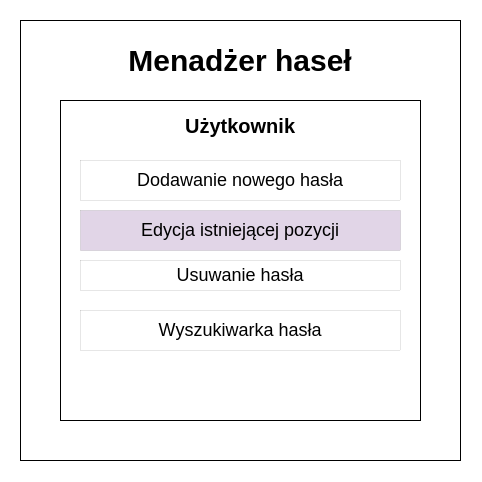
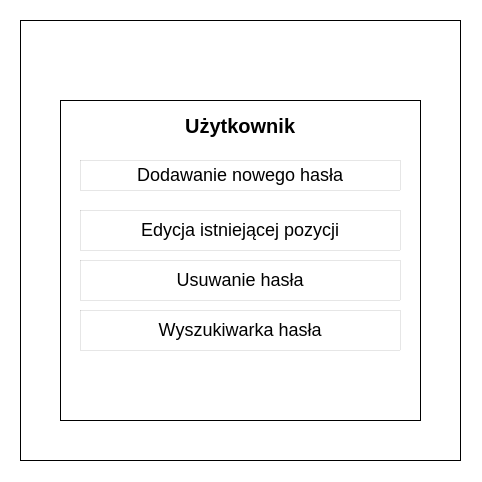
- <mxCell id="3" value="&lt;font style=&quot;font-size: 30px;&quot;&gt;Menadżer haseł&lt;/font&gt;" style="text;html=1;strokeColor=none;fillColor=none;align=center;verticalAlign=middle;whiteSpace=wrap;rounded=0;fontStyle=1" vertex="1" parent="1"><mxGeometry x="75" y="40" width="330" height="40" as="geometry" /></mxCell>
- <mxCell id="6" value="&lt;font style=&quot;font-size: 18px;&quot;&gt;Dodawanie nowego hasła&lt;/font&gt;" style="rounded=0;whiteSpace=wrap;html=1;strokeWidth=0;" vertex="1" parent="1"><mxGeometry x="80" y="160" width="320" height="40" as="geometry" /></mxCell>
+ <mxCell id="6" value="&lt;font style=&quot;font-size: 18px;&quot;&gt;Dodawanie nowego hasła&lt;/font&gt;" style="rounded=0;whiteSpace=wrap;html=1;strokeWidth=0;" vertex="1" parent="1"><mxGeometry x="80" y="160" width="320" height="30" as="geometry" /></mxCell>
- <mxCell id="7" value="&lt;font style=&quot;font-size: 18px;&quot;&gt;Edycja istniejącej pozycji&lt;/font&gt;" style="rounded=0;whiteSpace=wrap;html=1;strokeWidth=0;fillColor=#e1d5e7;" vertex="1" parent="1"><mxGeometry x="80" y="210" width="320" height="40" as="geometry" /></mxCell>
+ <mxCell id="7" value="&lt;font style=&quot;font-size: 18px;&quot;&gt;Edycja istniejącej pozycji&lt;/font&gt;" style="rounded=0;whiteSpace=wrap;html=1;strokeWidth=0;" vertex="1" parent="1"><mxGeometry x="80" y="210" width="320" height="40" as="geometry" /></mxCell>
- <mxCell id="8" value="&lt;font style=&quot;font-size: 18px;&quot;&gt;Usuwanie hasła&lt;/font&gt;" style="rounded=0;whiteSpace=wrap;html=1;strokeWidth=0;" vertex="1" parent="1"><mxGeometry x="80" y="260" width="320" height="30" as="geometry" /></mxCell>
+ <mxCell id="8" value="&lt;font style=&quot;font-size: 18px;&quot;&gt;Usuwanie hasła&lt;/font&gt;" style="rounded=0;whiteSpace=wrap;html=1;strokeWidth=0;" vertex="1" parent="1"><mxGeometry x="80" y="260" width="320" height="40" as="geometry" /></mxCell>
